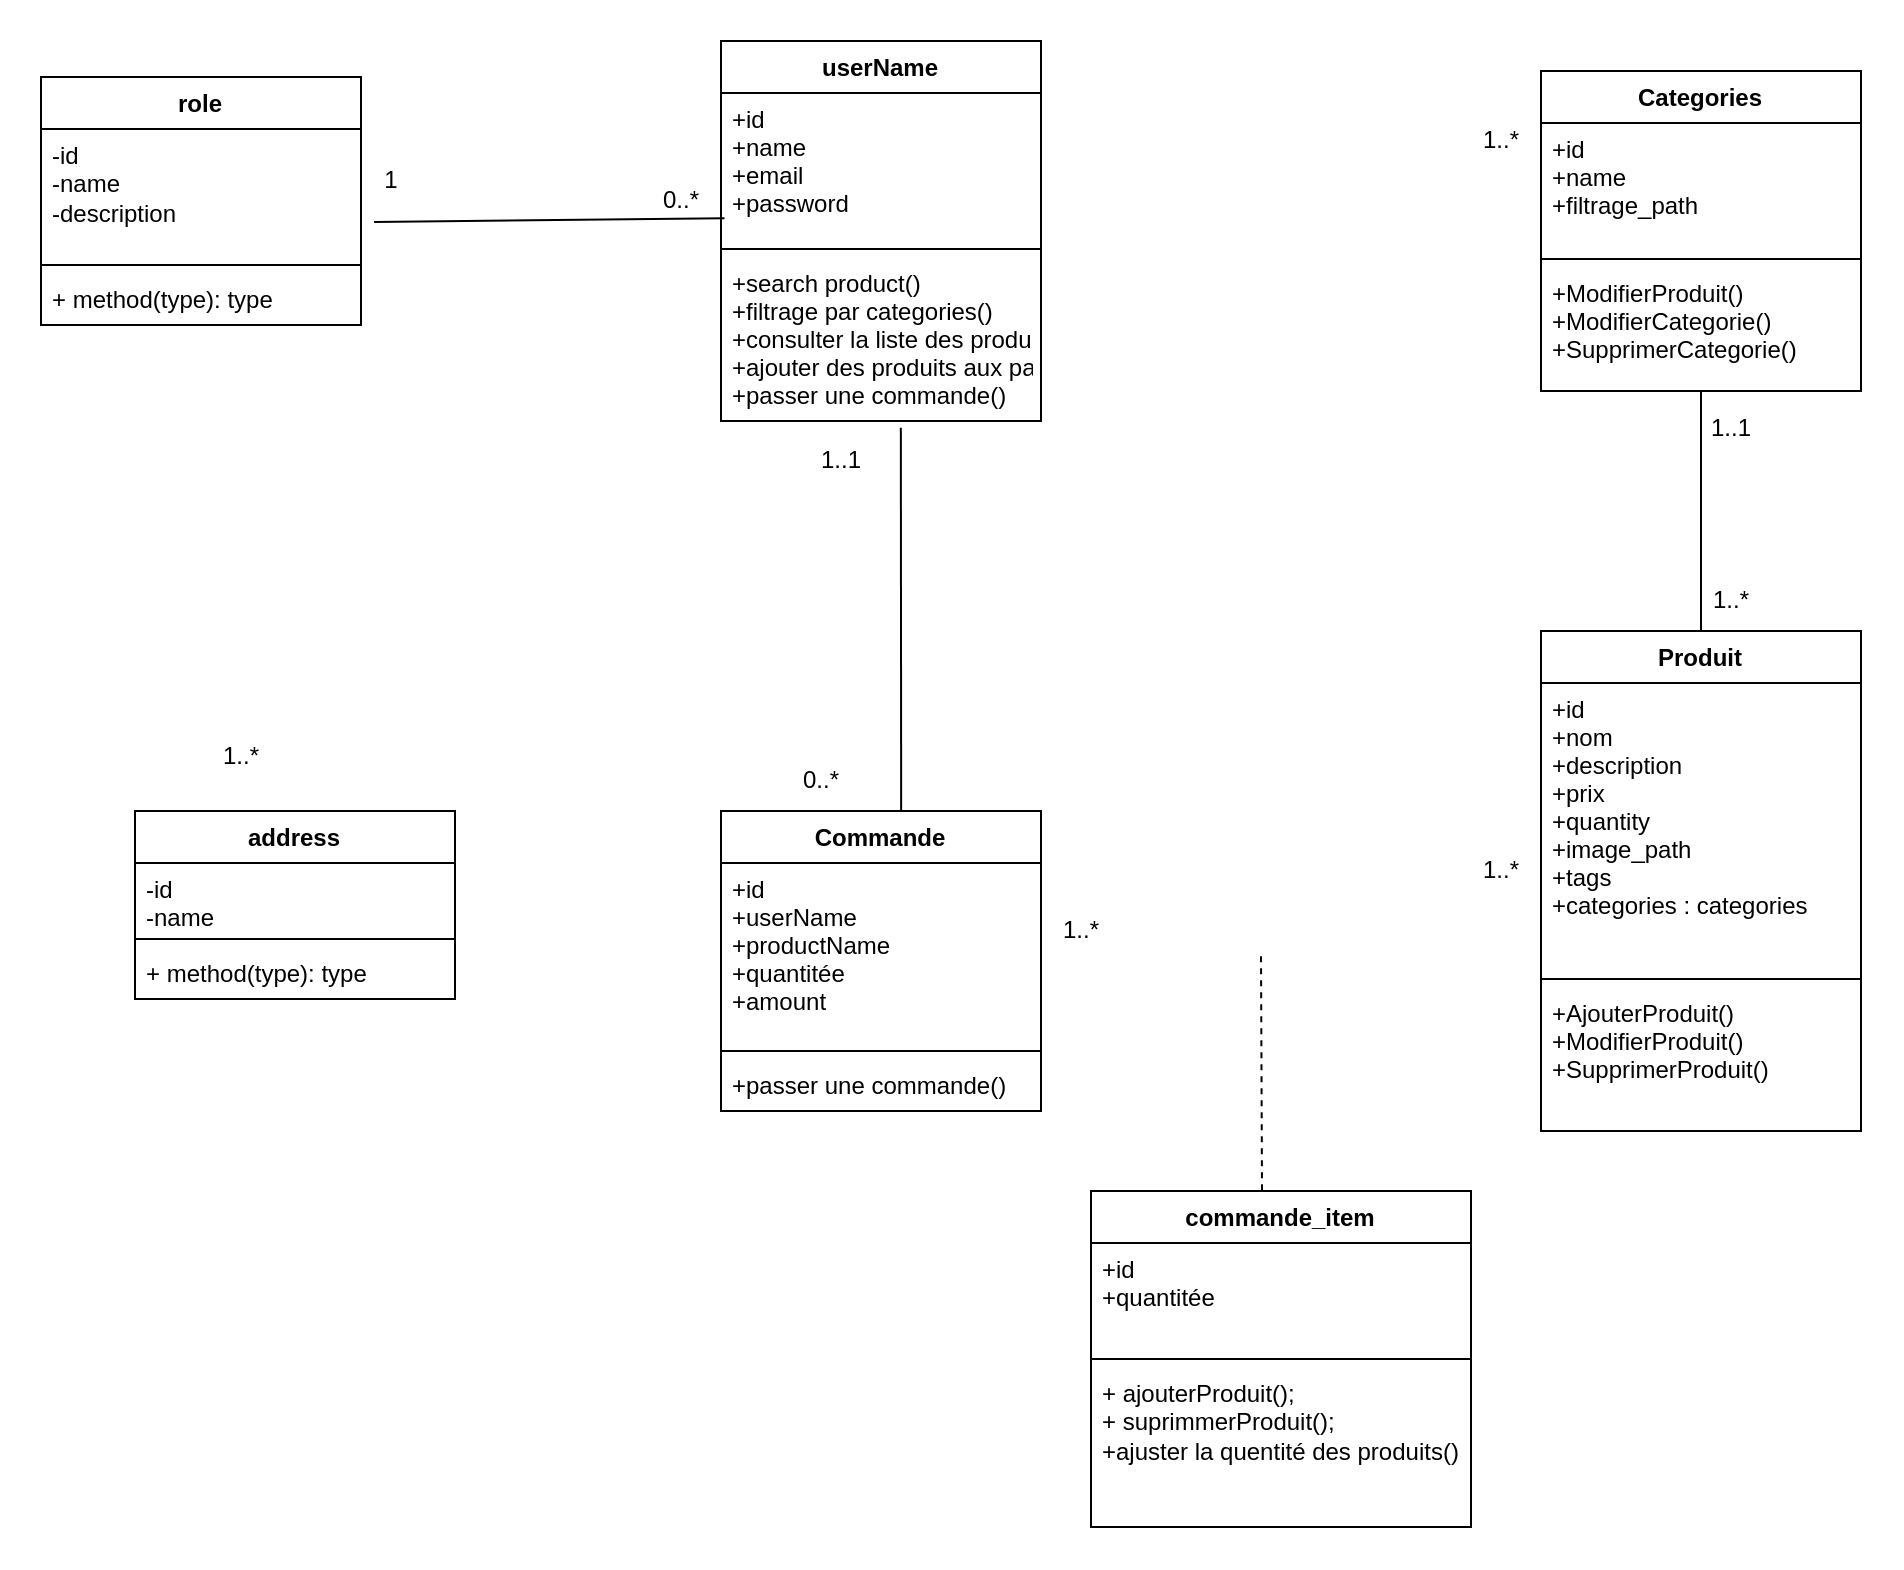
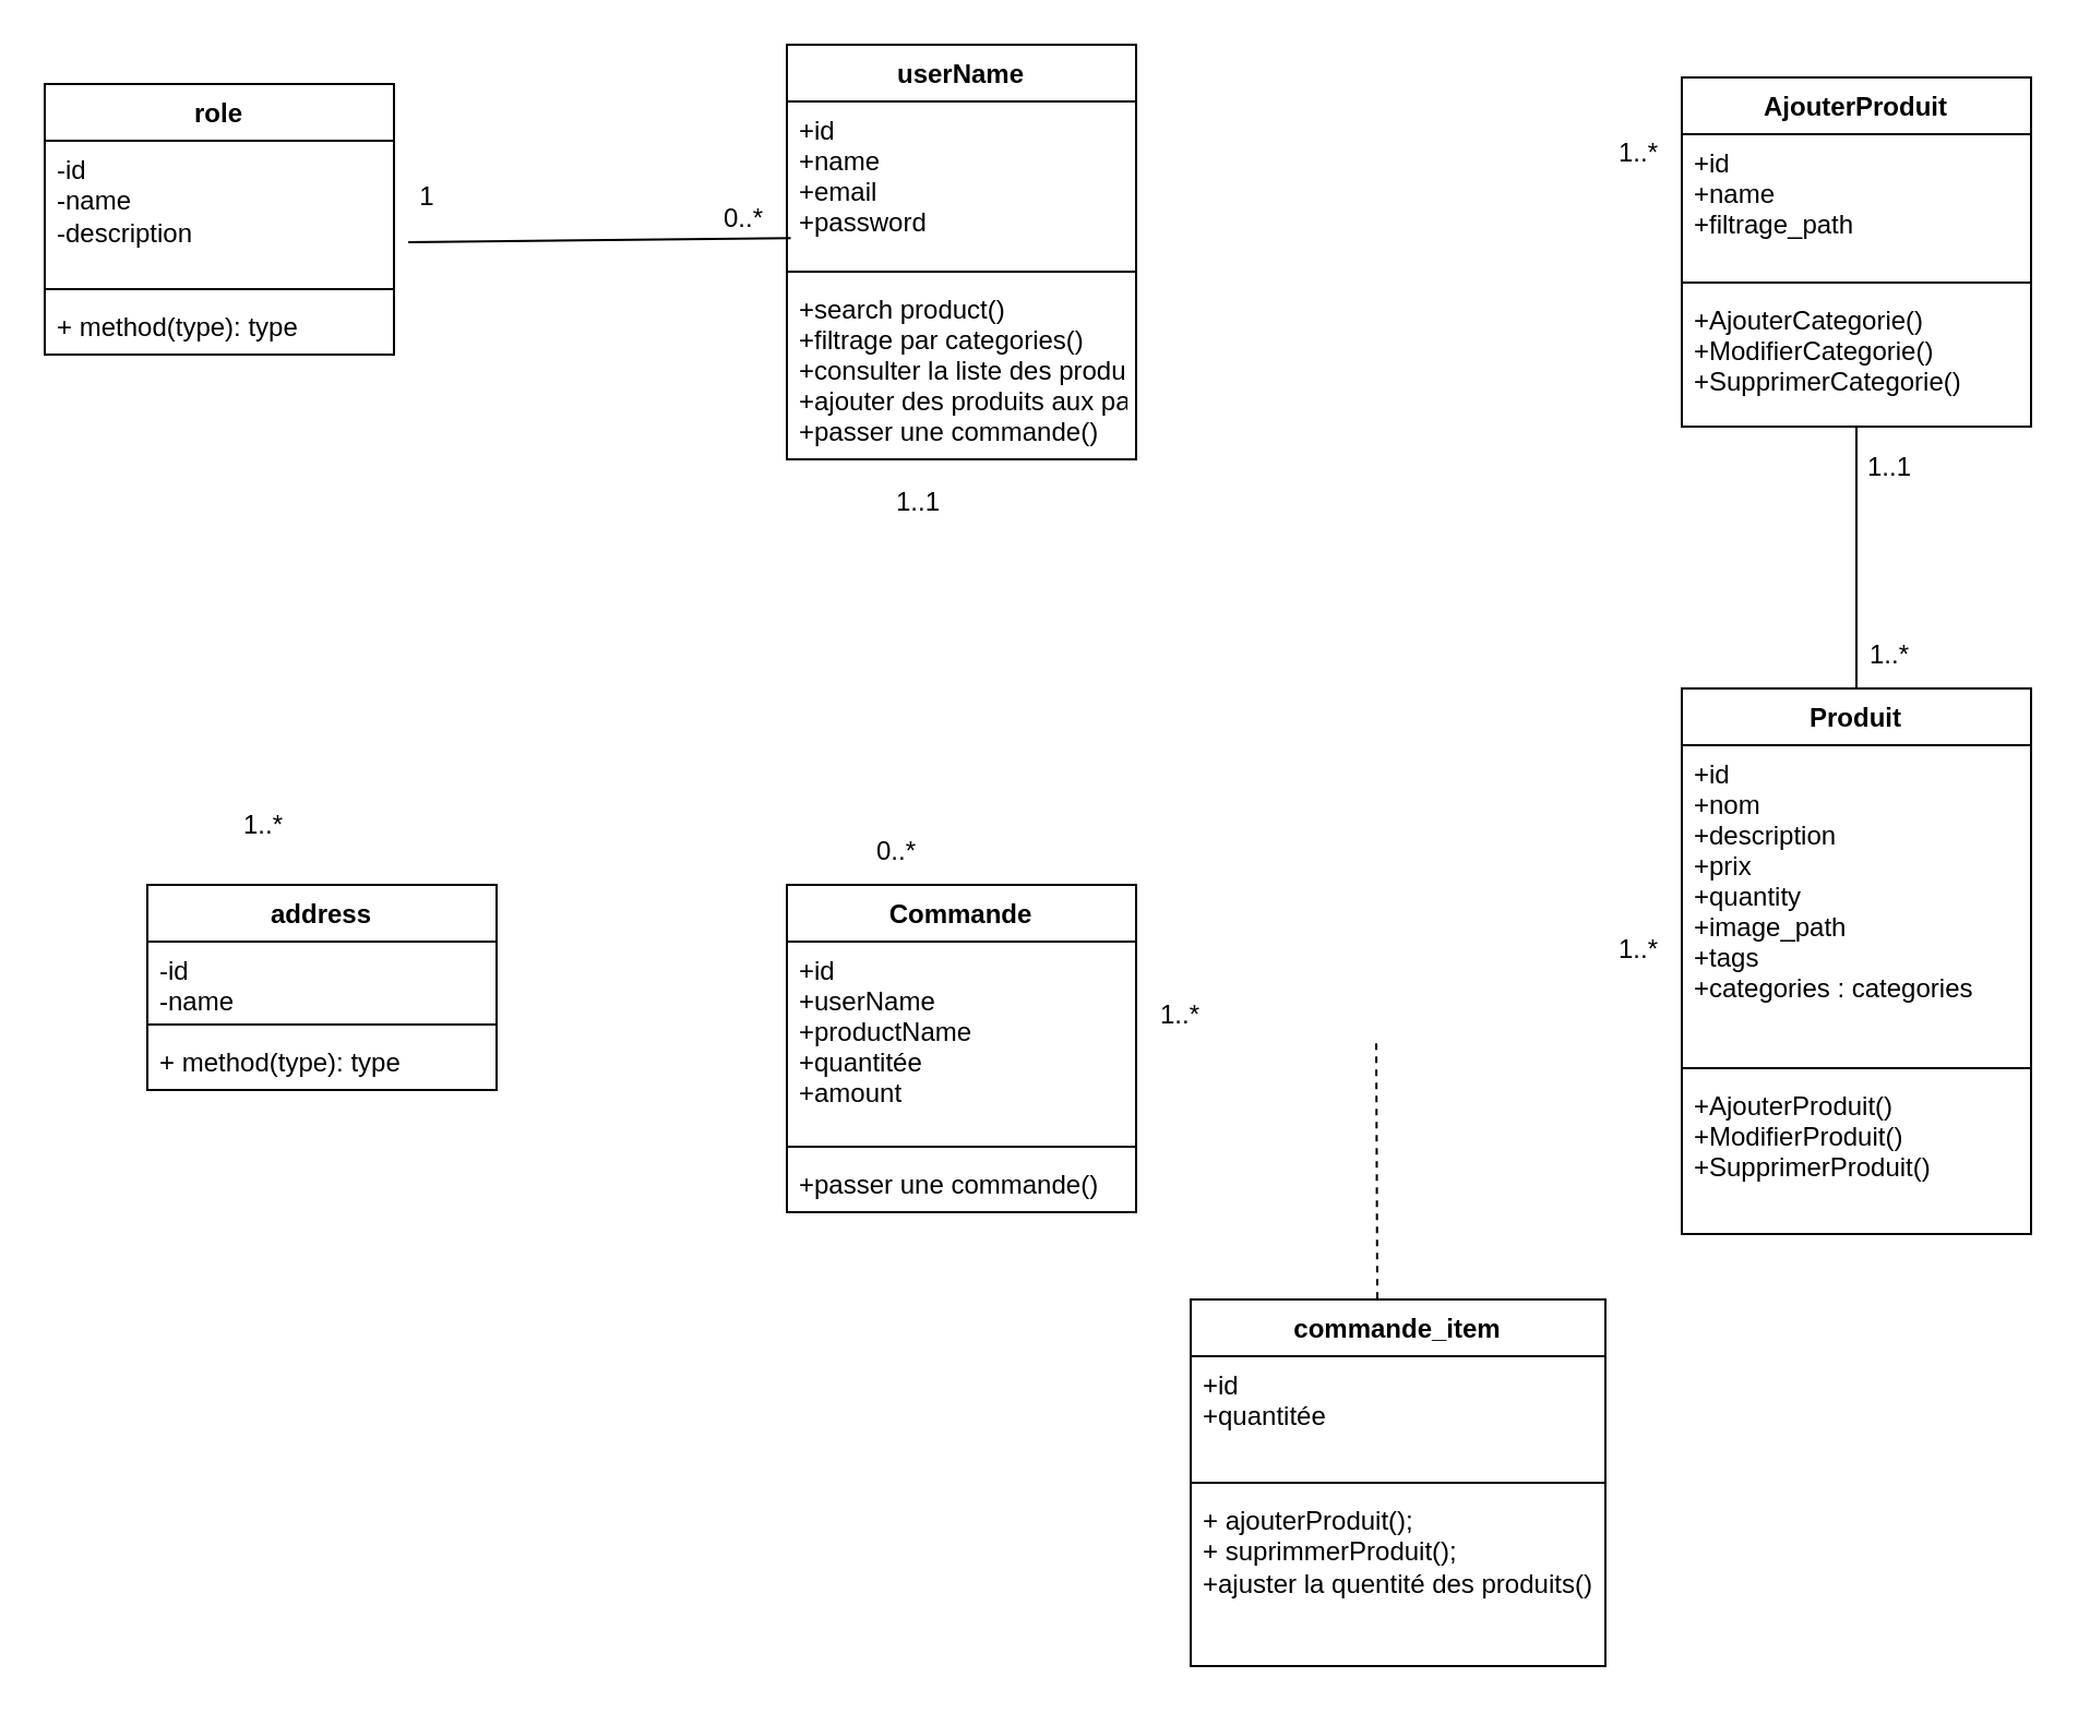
- <mxCell id="18" value="Categories" style="swimlane;fontStyle=1;align=center;verticalAlign=top;childLayout=stackLayout;horizontal=1;startSize=26;horizontalStack=0;resizeParent=1;resizeParentMax=0;resizeLast=0;collapsible=1;marginBottom=0;" parent="1" vertex="1"><mxGeometry x="770" y="35" width="160" height="160" as="geometry" /></mxCell>
+ <mxCell id="18" value="AjouterProduit" style="swimlane;fontStyle=1;align=center;verticalAlign=top;childLayout=stackLayout;horizontal=1;startSize=26;horizontalStack=0;resizeParent=1;resizeParentMax=0;resizeLast=0;collapsible=1;marginBottom=0;" parent="1" vertex="1"><mxGeometry x="770" y="35" width="160" height="160" as="geometry" /></mxCell>
- <mxCell id="21" value="+ModifierProduit()&#10;+ModifierCategorie()&#10;+SupprimerCategorie()" style="text;strokeColor=none;fillColor=none;align=left;verticalAlign=top;spacingLeft=4;spacingRight=4;overflow=hidden;rotatable=0;points=[[0,0.5],[1,0.5]];portConstraint=eastwest;" parent="18" vertex="1"><mxGeometry y="98" width="160" height="62" as="geometry" /></mxCell>
+ <mxCell id="21" value="+AjouterCategorie()&#10;+ModifierCategorie()&#10;+SupprimerCategorie()" style="text;strokeColor=none;fillColor=none;align=left;verticalAlign=top;spacingLeft=4;spacingRight=4;overflow=hidden;rotatable=0;points=[[0,0.5],[1,0.5]];portConstraint=eastwest;" parent="18" vertex="1"><mxGeometry y="98" width="160" height="62" as="geometry" /></mxCell>
- <mxCell id="26" value="" style="endArrow=none;html=1;exitX=0.563;exitY=0;exitDx=0;exitDy=0;exitPerimeter=0;entryX=0.562;entryY=1.041;entryDx=0;entryDy=0;entryPerimeter=0;" parent="1" source="10" target="17" edge="1"><mxGeometry width="50" height="50" relative="1" as="geometry"><mxPoint x="410" y="295" as="sourcePoint" /><mxPoint x="440" y="285" as="targetPoint" /></mxGeometry></mxCell>
